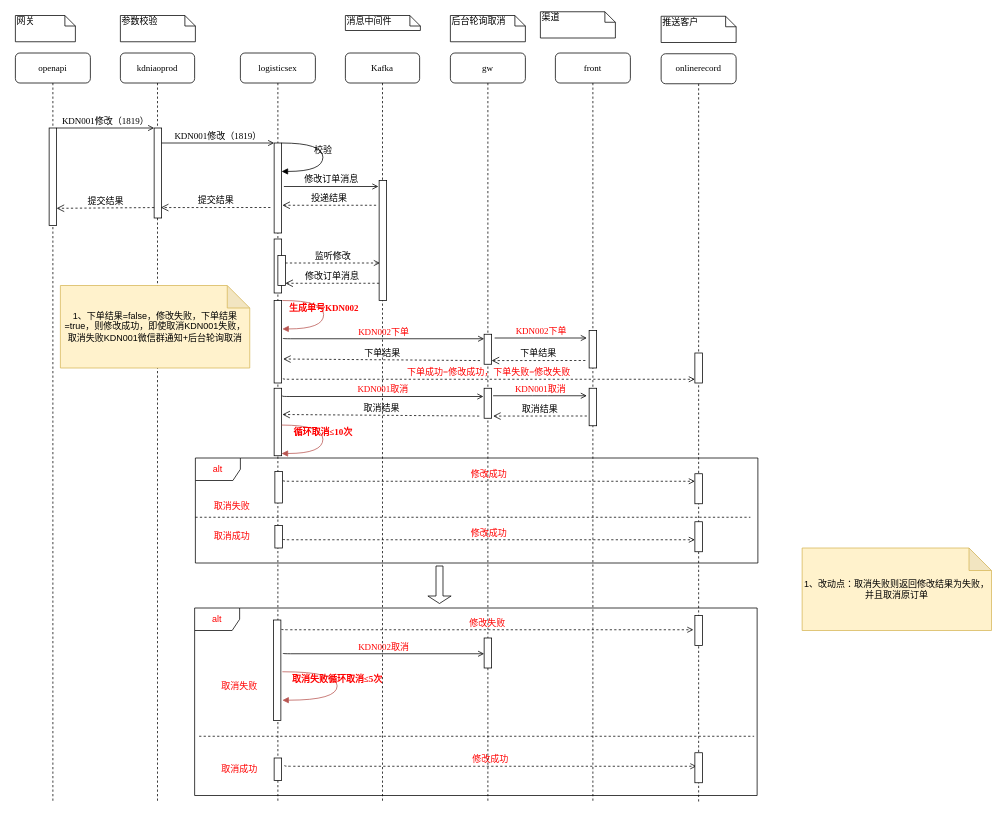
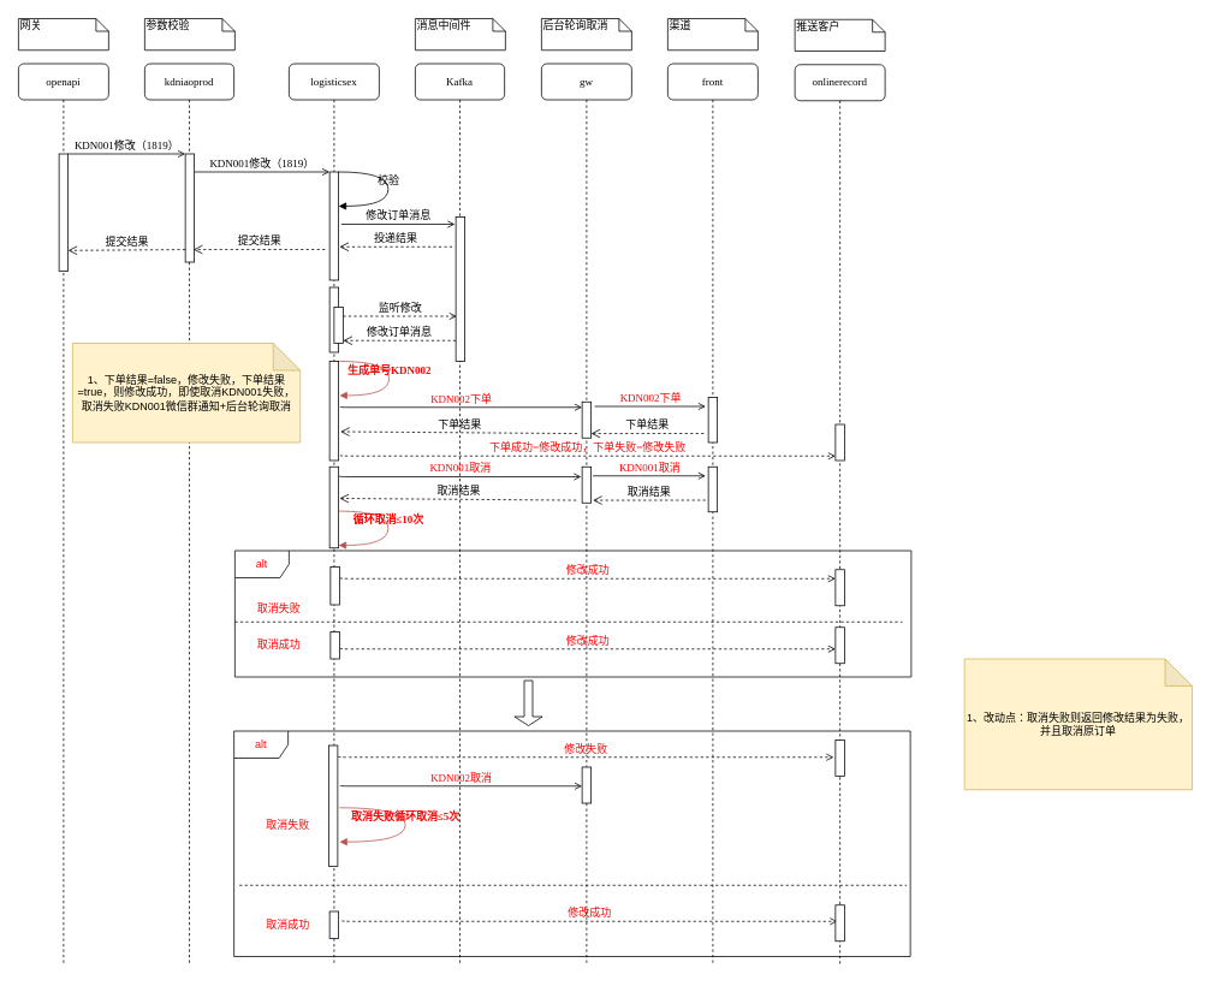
- <mxCell id="50" value="消息中间件" style="shape=note;whiteSpace=wrap;html=1;size=14;verticalAlign=top;align=left;spacingTop=-6;rounded=0;shadow=0;comic=0;labelBackgroundColor=none;strokeWidth=1;fontFamily=Verdana;fontSize=12" parent="1" vertex="1"><mxGeometry x="460" y="20" width="100" height="20" as="geometry" /></mxCell>
+ <mxCell id="50" value="消息中间件" style="shape=note;whiteSpace=wrap;html=1;size=14;verticalAlign=top;align=left;spacingTop=-6;rounded=0;shadow=0;comic=0;labelBackgroundColor=none;strokeWidth=1;fontFamily=Verdana;fontSize=12" parent="1" vertex="1"><mxGeometry x="460" y="20" width="100" height="35" as="geometry" /></mxCell>
- <mxCell id="52" value="渠道" style="shape=note;whiteSpace=wrap;html=1;size=14;verticalAlign=top;align=left;spacingTop=-6;rounded=0;shadow=0;comic=0;labelBackgroundColor=none;strokeWidth=1;fontFamily=Verdana;fontSize=12" parent="1" vertex="1"><mxGeometry x="720" y="15" width="100" height="35" as="geometry" /></mxCell>
+ <mxCell id="52" value="渠道" style="shape=note;whiteSpace=wrap;html=1;size=14;verticalAlign=top;align=left;spacingTop=-6;rounded=0;shadow=0;comic=0;labelBackgroundColor=none;strokeWidth=1;fontFamily=Verdana;fontSize=12" parent="1" vertex="1"><mxGeometry x="740" y="20" width="100" height="35" as="geometry" /></mxCell>
- <mxCell id="48" value="网关" style="shape=note;whiteSpace=wrap;html=1;size=14;verticalAlign=top;align=left;spacingTop=-6;rounded=0;shadow=0;comic=0;labelBackgroundColor=none;strokeWidth=1;fontFamily=Verdana;fontSize=12" parent="1" vertex="1"><mxGeometry x="20" y="20" width="80" height="35" as="geometry" /></mxCell>
+ <mxCell id="48" value="网关" style="shape=note;whiteSpace=wrap;html=1;size=14;verticalAlign=top;align=left;spacingTop=-6;rounded=0;shadow=0;comic=0;labelBackgroundColor=none;strokeWidth=1;fontFamily=Verdana;fontSize=12" parent="1" vertex="1"><mxGeometry x="20" y="20" width="100" height="35" as="geometry" /></mxCell>
- <mxCell id="71" value="1、改动点：取消失败则返回修改结果为失败，并且取消原订单" style="shape=note;whiteSpace=wrap;html=1;backgroundOutline=1;darkOpacity=0.05;fillColor=#fff2cc;strokeColor=#d6b656;" vertex="1" parent="1"><mxGeometry x="1069" y="730" width="252.5" height="110" as="geometry" /></mxCell>
+ <mxCell id="71" value="1、改动点：取消失败则返回修改结果为失败，并且取消原订单" style="shape=note;whiteSpace=wrap;html=1;backgroundOutline=1;darkOpacity=0.05;fillColor=#fff2cc;strokeColor=#d6b656;" vertex="1" parent="1"><mxGeometry x="1069" y="730" width="252.5" height="145" as="geometry" /></mxCell>
